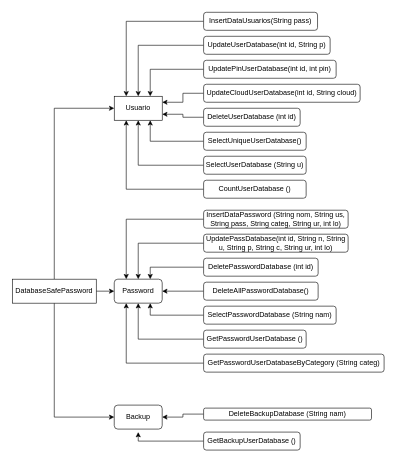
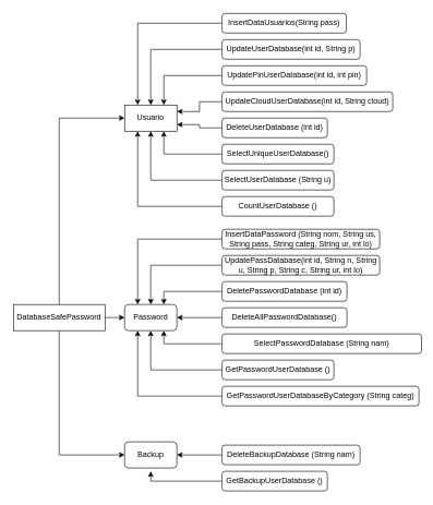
- <mxCell id="34" value="SelectPasswordDatabase (String nam)" style="rounded=1;whiteSpace=wrap;html=1;" vertex="1" parent="1"><mxGeometry x="339" y="510" width="221" height="30" as="geometry" /></mxCell>
+ <mxCell id="34" value="SelectPasswordDatabase (String nam)" style="rounded=1;whiteSpace=wrap;html=1;" vertex="1" parent="1"><mxGeometry x="339" y="510" width="305" height="30" as="geometry" /></mxCell>
- <mxCell id="40" value="DeleteBackupDatabase (String nam)" style="rounded=1;whiteSpace=wrap;html=1;" vertex="1" parent="1"><mxGeometry x="339" y="680" width="280" height="20" as="geometry" /></mxCell>
+ <mxCell id="40" value="DeleteBackupDatabase (String nam)" style="rounded=1;whiteSpace=wrap;html=1;" vertex="1" parent="1"><mxGeometry x="339" y="680" width="211" height="30" as="geometry" /></mxCell>
